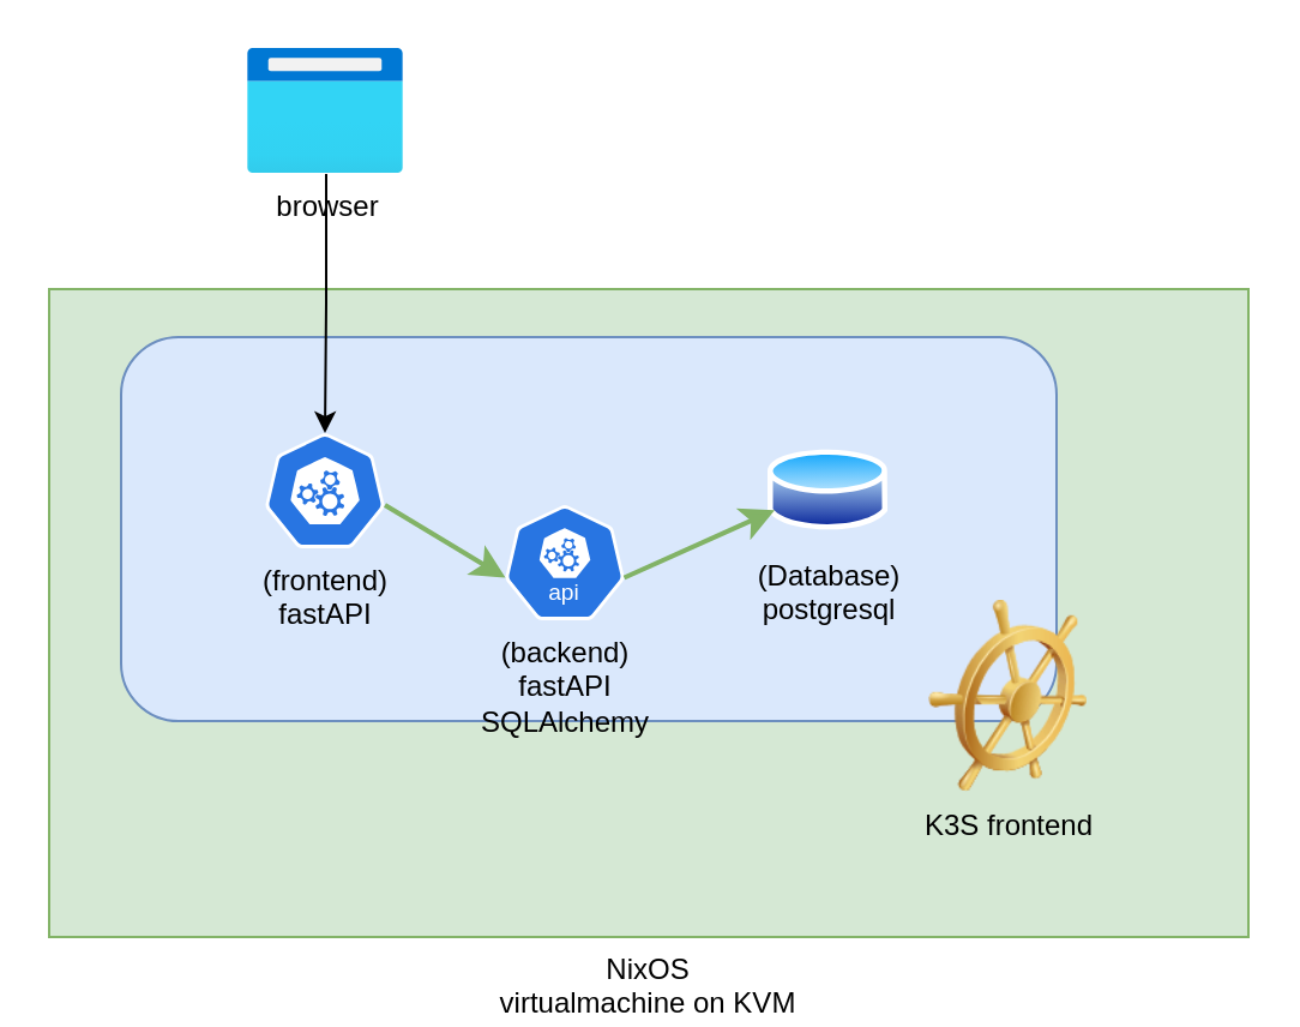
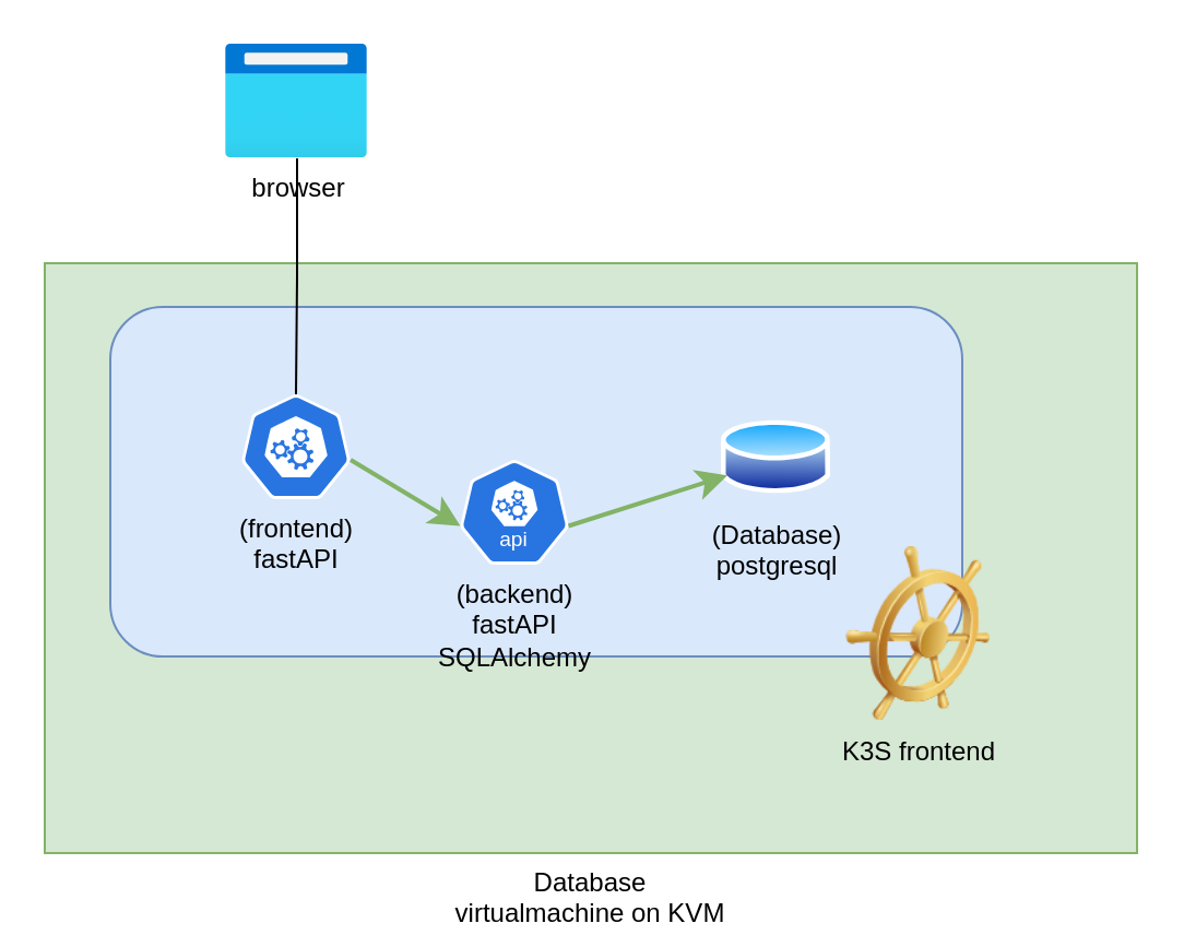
- <mxCell id="10" value="" style="edgeStyle=orthogonalEdgeStyle;rounded=0;orthogonalLoop=1;jettySize=auto;html=1;" edge="1" parent="1" source="11" target="6"><mxGeometry relative="1" as="geometry" /></mxCell>
+ <mxCell id="10" value="" style="edgeStyle=orthogonalEdgeStyle;rounded=0;orthogonalLoop=1;jettySize=auto;html=1;endArrow=none;" edge="1" parent="1" source="11" target="6"><mxGeometry relative="1" as="geometry" /></mxCell>
- <mxCell id="4" value="(Database)&lt;br&gt;postgresql" style="image;aspect=fixed;perimeter=ellipsePerimeter;html=1;align=center;shadow=0;dashed=0;spacingTop=3;image=img/lib/active_directory/database.svg;labelBackgroundColor=none;" vertex="1" parent="1"><mxGeometry x="320" y="185.5" width="50" height="37" as="geometry" /></mxCell>
+ <mxCell id="4" value="(Database)&lt;br&gt;postgresql" style="image;aspect=fixed;perimeter=ellipsePerimeter;html=1;align=center;shadow=0;dashed=0;spacingTop=3;image=img/lib/active_directory/database.svg;labelBackgroundColor=none;" vertex="1" parent="1"><mxGeometry x="330" y="190.5" width="50" height="37" as="geometry" /></mxCell>
- <mxCell id="2" value="NixOS&lt;br&gt;virtualmachine on KVM" style="rounded=0;whiteSpace=wrap;html=1;fillColor=#d5e8d4;strokeColor=#82b366;labelPosition=center;verticalLabelPosition=bottom;align=center;verticalAlign=top;" vertex="1" parent="1"><mxGeometry x="20" y="120" width="500" height="270" as="geometry" /></mxCell>
+ <mxCell id="2" value="Database&lt;br&gt;virtualmachine on KVM" style="rounded=0;whiteSpace=wrap;html=1;fillColor=#d5e8d4;strokeColor=#82b366;labelPosition=center;verticalLabelPosition=bottom;align=center;verticalAlign=top;" vertex="1" parent="1"><mxGeometry x="20" y="120" width="500" height="270" as="geometry" /></mxCell>
